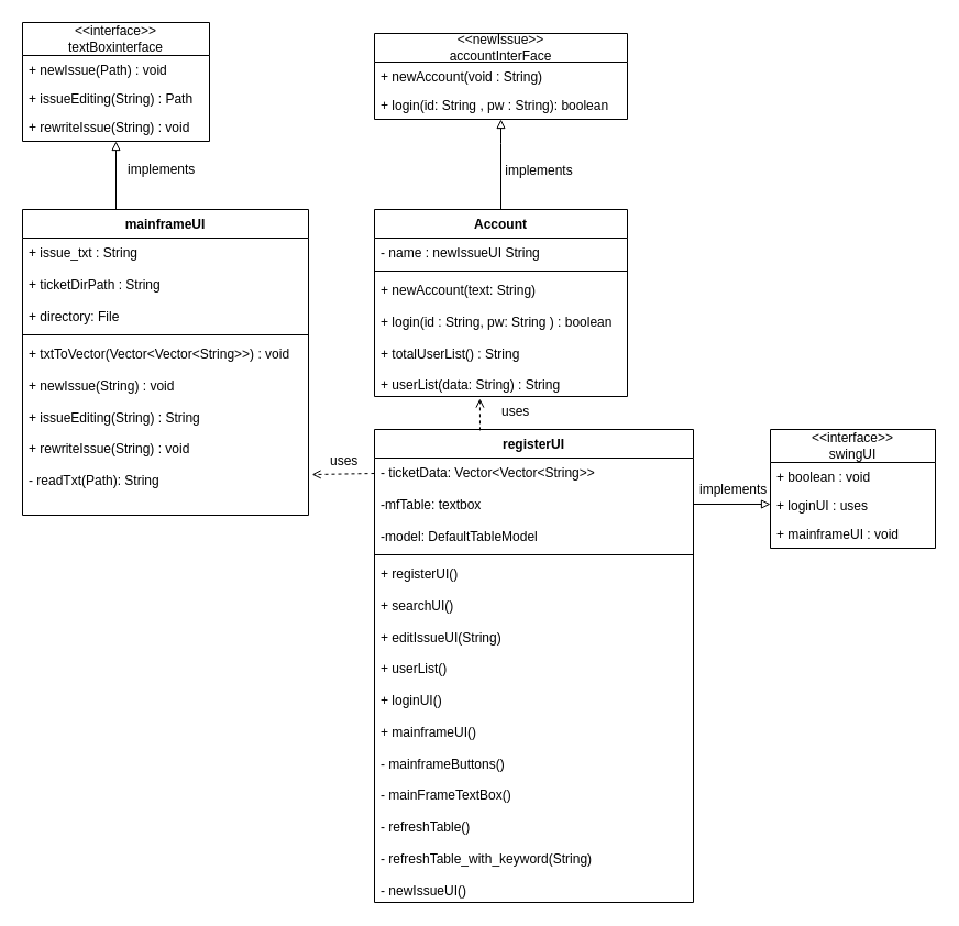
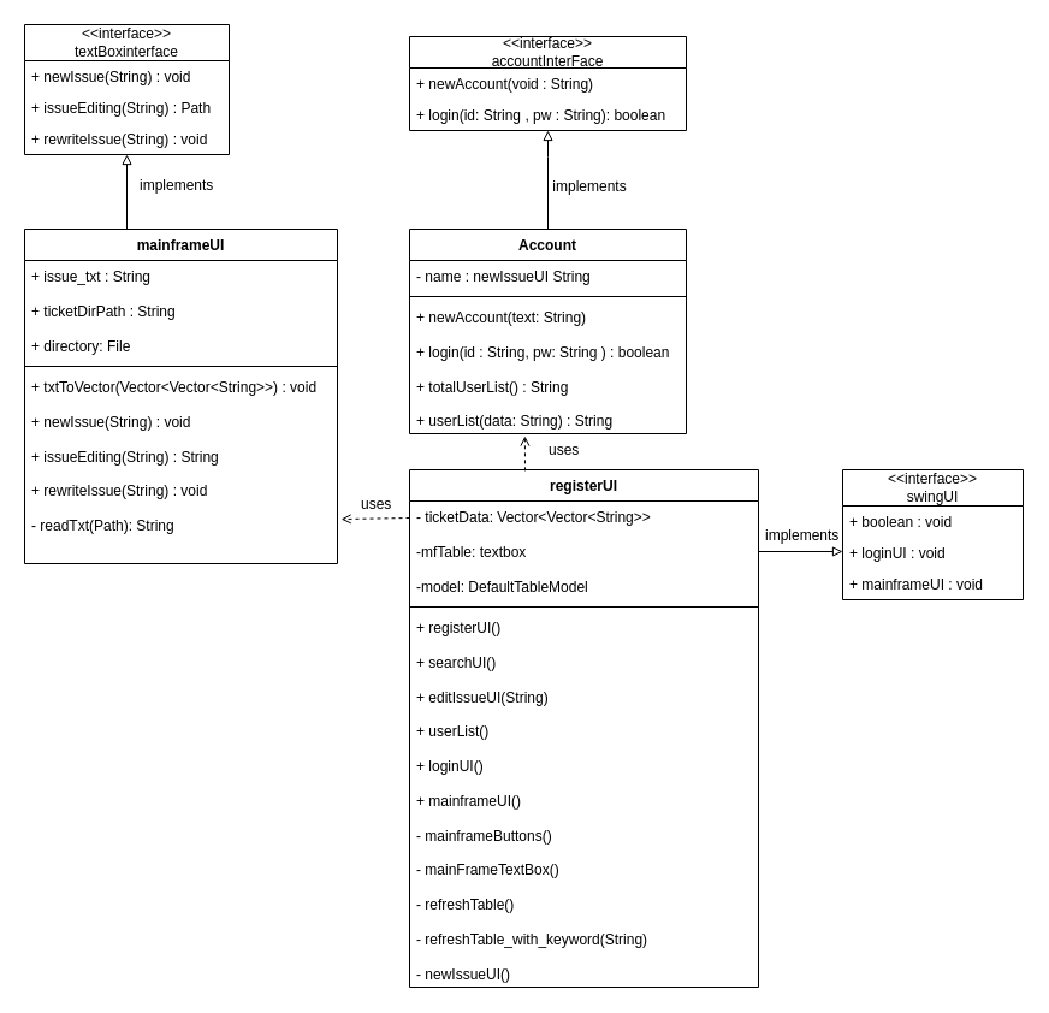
- <mxCell id="17" value="&lt;div&gt;&amp;lt;&amp;lt;newIssue&amp;gt;&amp;gt;&lt;/div&gt;accountInterFace" style="swimlane;fontStyle=0;childLayout=stackLayout;horizontal=1;startSize=26;fillColor=none;horizontalStack=0;resizeParent=1;resizeParentMax=0;resizeLast=0;collapsible=1;marginBottom=0;whiteSpace=wrap;html=1;" vertex="1" parent="1"><mxGeometry x="340" y="30" width="230" height="78" as="geometry" /></mxCell>
+ <mxCell id="17" value="&lt;div&gt;&amp;lt;&amp;lt;interface&amp;gt;&amp;gt;&lt;/div&gt;accountInterFace" style="swimlane;fontStyle=0;childLayout=stackLayout;horizontal=1;startSize=26;fillColor=none;horizontalStack=0;resizeParent=1;resizeParentMax=0;resizeLast=0;collapsible=1;marginBottom=0;whiteSpace=wrap;html=1;" vertex="1" parent="1"><mxGeometry x="340" y="30" width="230" height="78" as="geometry" /></mxCell>
- <mxCell id="7" value="+ newIssue(Path) : void" style="text;strokeColor=none;fillColor=none;align=left;verticalAlign=top;spacingLeft=4;spacingRight=4;overflow=hidden;rotatable=0;points=[[0,0.5],[1,0.5]];portConstraint=eastwest;whiteSpace=wrap;html=1;" vertex="1" parent="6"><mxGeometry y="30" width="170" height="26" as="geometry" /></mxCell>
+ <mxCell id="7" value="+ newIssue(String) : void" style="text;strokeColor=none;fillColor=none;align=left;verticalAlign=top;spacingLeft=4;spacingRight=4;overflow=hidden;rotatable=0;points=[[0,0.5],[1,0.5]];portConstraint=eastwest;whiteSpace=wrap;html=1;" vertex="1" parent="6"><mxGeometry y="30" width="170" height="26" as="geometry" /></mxCell>
- <mxCell id="27" value="+ loginUI : uses" style="text;strokeColor=none;fillColor=none;align=left;verticalAlign=top;spacingLeft=4;spacingRight=4;overflow=hidden;rotatable=0;points=[[0,0.5],[1,0.5]];portConstraint=eastwest;whiteSpace=wrap;html=1;" vertex="1" parent="25"><mxGeometry y="56" width="150" height="26" as="geometry" /></mxCell>
+ <mxCell id="27" value="+ loginUI : void" style="text;strokeColor=none;fillColor=none;align=left;verticalAlign=top;spacingLeft=4;spacingRight=4;overflow=hidden;rotatable=0;points=[[0,0.5],[1,0.5]];portConstraint=eastwest;whiteSpace=wrap;html=1;" vertex="1" parent="25"><mxGeometry y="56" width="150" height="26" as="geometry" /></mxCell>
